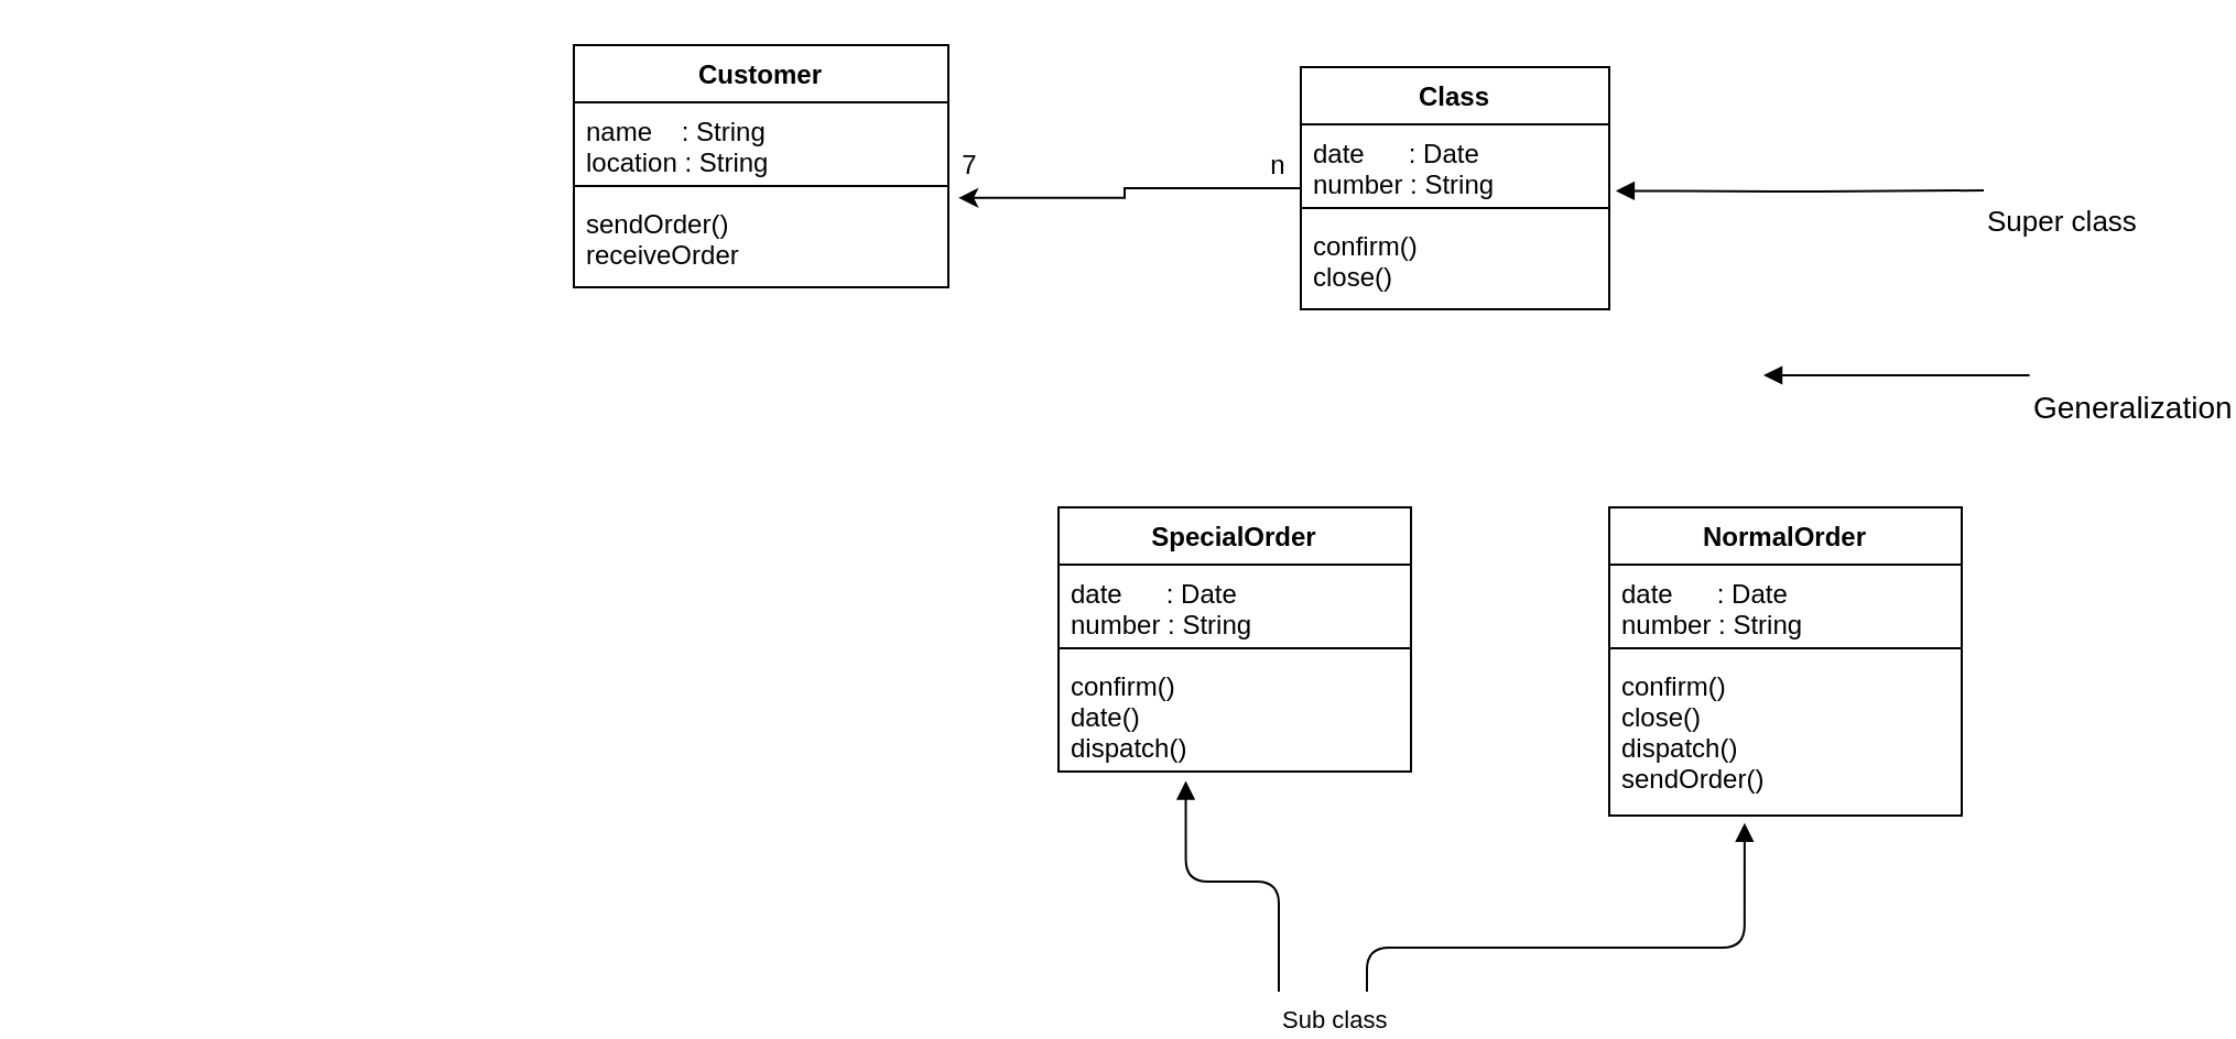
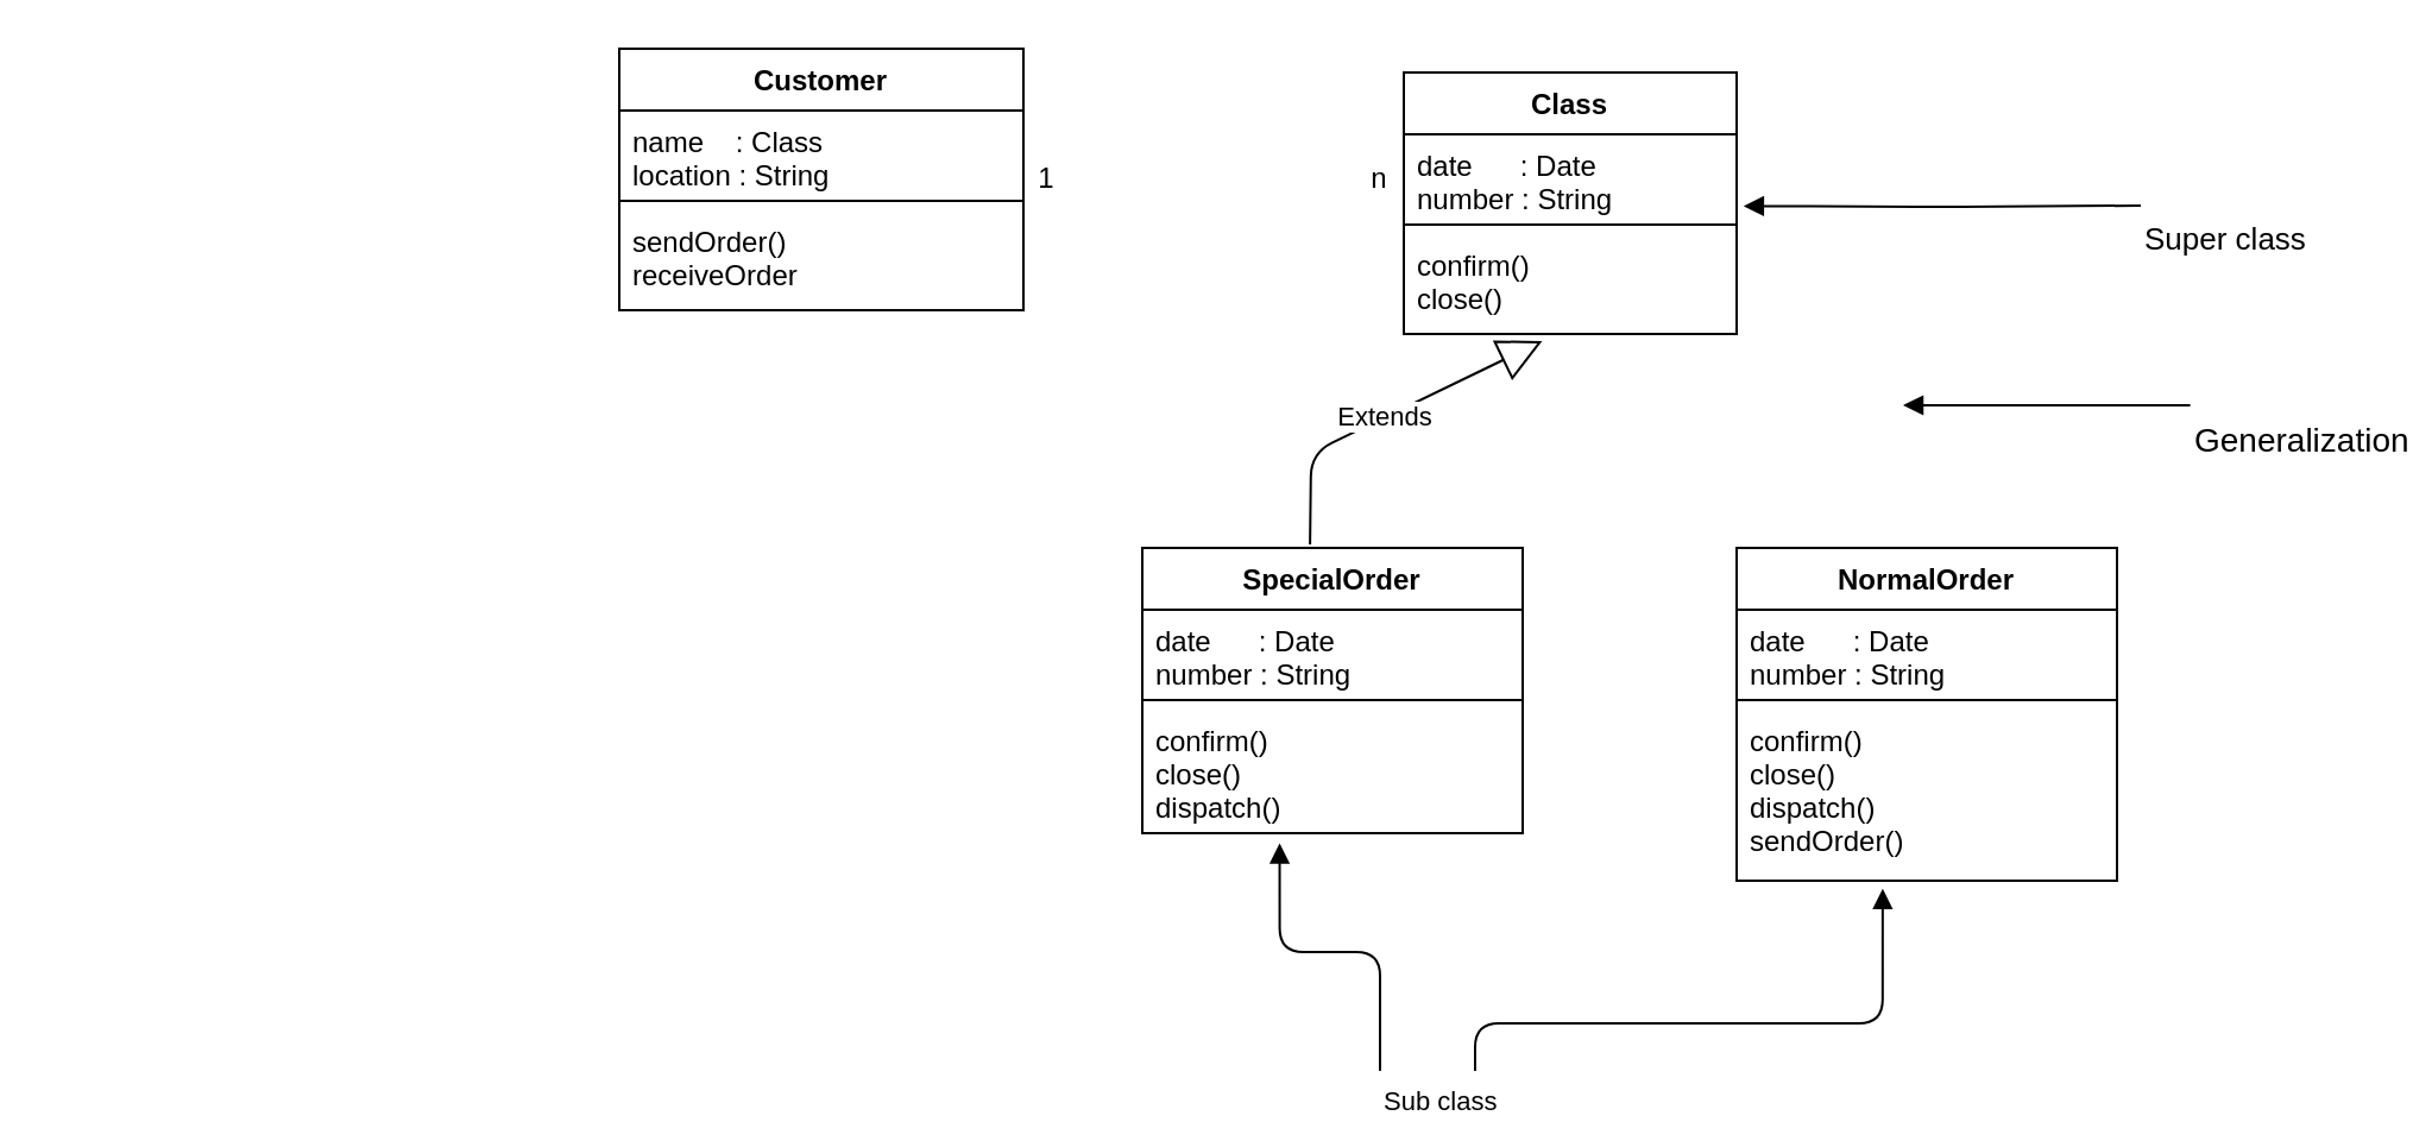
- <mxCell id="3" value="name    : String&#10;location : String" style="text;strokeColor=none;fillColor=none;align=left;verticalAlign=top;spacingLeft=4;spacingRight=4;overflow=hidden;rotatable=0;points=[[0,0.5],[1,0.5]];portConstraint=eastwest;" vertex="1" parent="2"><mxGeometry y="26" width="170" height="34" as="geometry" /></mxCell>
+ <mxCell id="3" value="name    : Class&#10;location : String" style="text;strokeColor=none;fillColor=none;align=left;verticalAlign=top;spacingLeft=4;spacingRight=4;overflow=hidden;rotatable=0;points=[[0,0.5],[1,0.5]];portConstraint=eastwest;" vertex="1" parent="2"><mxGeometry y="26" width="170" height="34" as="geometry" /></mxCell>
- <mxCell id="22" value="7" style="text;html=1;strokeColor=none;fillColor=none;align=center;verticalAlign=middle;whiteSpace=wrap;rounded=0;" vertex="1" parent="1"><mxGeometry x="420" y="65" width="40" height="20" as="geometry" /></mxCell>
+ <mxCell id="22" value="1" style="text;html=1;strokeColor=none;fillColor=none;align=center;verticalAlign=middle;whiteSpace=wrap;rounded=0;" vertex="1" parent="1"><mxGeometry x="420" y="65" width="40" height="20" as="geometry" /></mxCell>
- <mxCell id="8" style="edgeStyle=orthogonalEdgeStyle;rounded=0;orthogonalLoop=1;jettySize=auto;html=1;entryX=1.027;entryY=0.033;entryDx=0;entryDy=0;entryPerimeter=0;" edge="1" parent="1" source="9" target="6"><mxGeometry relative="1" as="geometry" /></mxCell>
+ <mxCell id="25" value="Extends" style="endArrow=block;endSize=16;endFill=0;html=1;exitX=0.441;exitY=-0.012;exitDx=0;exitDy=0;exitPerimeter=0;entryX=0.416;entryY=1.071;entryDx=0;entryDy=0;entryPerimeter=0;" edge="1" parent="1" source="18" target="12"><mxGeometry width="160" relative="1" as="geometry"><mxPoint x="460" y="210" as="sourcePoint" /><mxPoint x="620" y="210" as="targetPoint" /><Array as="points"><mxPoint x="551" y="190" /></Array></mxGeometry></mxCell>
- <mxCell id="21" value="confirm()&#10;date()&#10;dispatch()" style="text;strokeColor=none;fillColor=none;align=left;verticalAlign=top;spacingLeft=4;spacingRight=4;overflow=hidden;rotatable=0;points=[[0,0.5],[1,0.5]];portConstraint=eastwest;" vertex="1" parent="18"><mxGeometry y="68" width="160" height="52" as="geometry" /></mxCell>
+ <mxCell id="21" value="confirm()&#10;close()&#10;dispatch()" style="text;strokeColor=none;fillColor=none;align=left;verticalAlign=top;spacingLeft=4;spacingRight=4;overflow=hidden;rotatable=0;points=[[0,0.5],[1,0.5]];portConstraint=eastwest;" vertex="1" parent="18"><mxGeometry y="68" width="160" height="52" as="geometry" /></mxCell>
